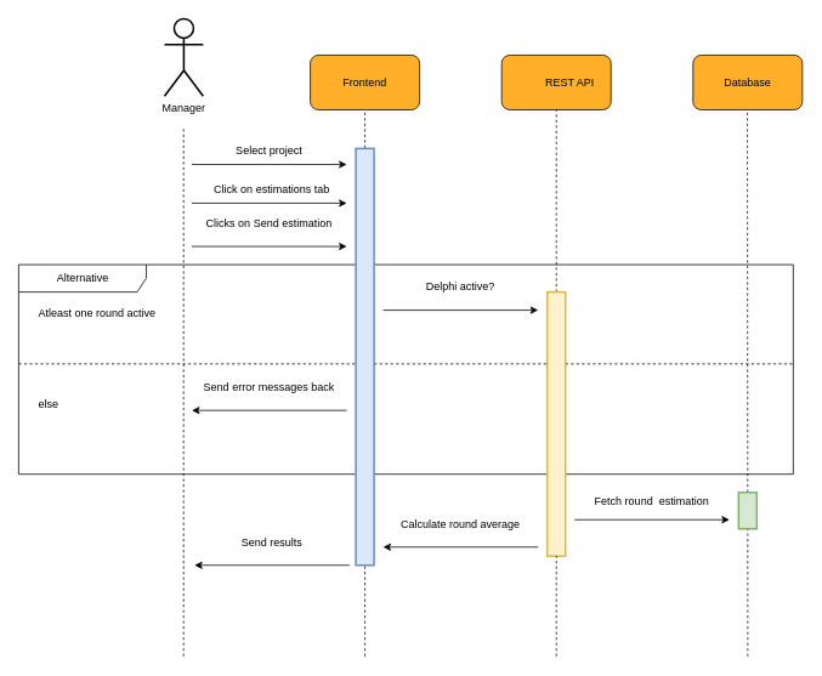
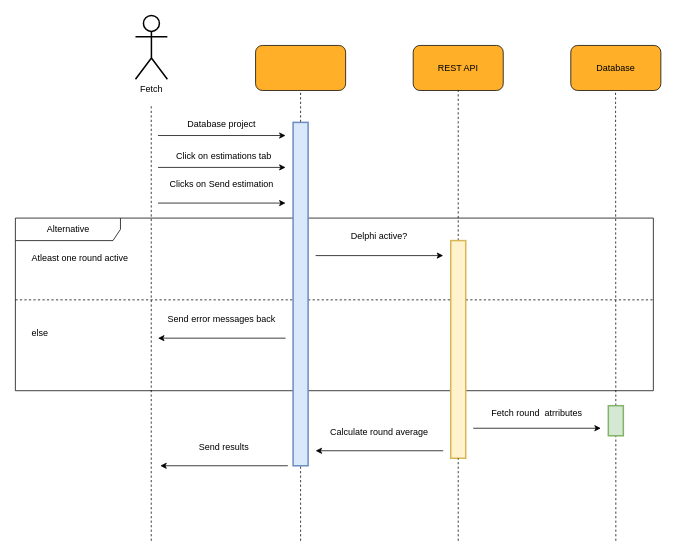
- <mxCell id="13" value="&lt;font style=&quot;font-size: 12px;&quot;&gt;Frontend&lt;/font&gt;" style="text;html=1;strokeColor=none;fillColor=none;align=center;verticalAlign=middle;whiteSpace=wrap;rounded=0;fontSize=12;" parent="11" vertex="1"><mxGeometry x="30" y="15" width="60" height="30" as="geometry" /></mxCell>
- <mxCell id="16" value="&lt;font style=&quot;font-size: 12px;&quot;&gt;REST API&lt;/font&gt;" style="text;html=1;strokeColor=none;fillColor=none;align=center;verticalAlign=middle;whiteSpace=wrap;rounded=0;fontSize=12;" parent="14" vertex="1"><mxGeometry x="45" y="15" width="60" height="30" as="geometry" /></mxCell>
+ <mxCell id="16" value="&lt;font style=&quot;font-size: 12px;&quot;&gt;REST API&lt;/font&gt;" style="text;html=1;strokeColor=none;fillColor=none;align=center;verticalAlign=middle;whiteSpace=wrap;rounded=0;fontSize=12;" parent="14" vertex="1"><mxGeometry x="30" y="15" width="60" height="30" as="geometry" /></mxCell>
- <mxCell id="18" value="Manager" style="shape=umlActor;verticalLabelPosition=bottom;verticalAlign=top;html=1;outlineConnect=0;rounded=1;strokeWidth=2;fontSize=12;" parent="1" vertex="1"><mxGeometry x="180" y="20" width="42.5" height="85" as="geometry" /></mxCell>
+ <mxCell id="18" value="Fetch" style="shape=umlActor;verticalLabelPosition=bottom;verticalAlign=top;html=1;outlineConnect=0;rounded=1;strokeWidth=2;fontSize=12;" parent="1" vertex="1"><mxGeometry x="180" y="20" width="42.5" height="85" as="geometry" /></mxCell>
- <mxCell id="25" value="Select project" style="text;html=1;strokeColor=none;fillColor=none;align=center;verticalAlign=middle;whiteSpace=wrap;rounded=0;" parent="1" vertex="1"><mxGeometry x="220" y="150" width="150" height="30" as="geometry" /></mxCell>
+ <mxCell id="25" value="Database project" style="text;html=1;strokeColor=none;fillColor=none;align=center;verticalAlign=middle;whiteSpace=wrap;rounded=0;" parent="1" vertex="1"><mxGeometry x="220" y="150" width="150" height="30" as="geometry" /></mxCell>
- <mxCell id="38" value="Fetch round&amp;nbsp; estimation" style="text;html=1;strokeColor=none;fillColor=none;align=center;verticalAlign=middle;whiteSpace=wrap;rounded=0;" vertex="1" parent="36"><mxGeometry x="10" y="5" width="150" height="30" as="geometry" /></mxCell>
+ <mxCell id="38" value="Fetch round&amp;nbsp; atrributes" style="text;html=1;strokeColor=none;fillColor=none;align=center;verticalAlign=middle;whiteSpace=wrap;rounded=0;" vertex="1" parent="36"><mxGeometry x="10" y="5" width="150" height="30" as="geometry" /></mxCell>
